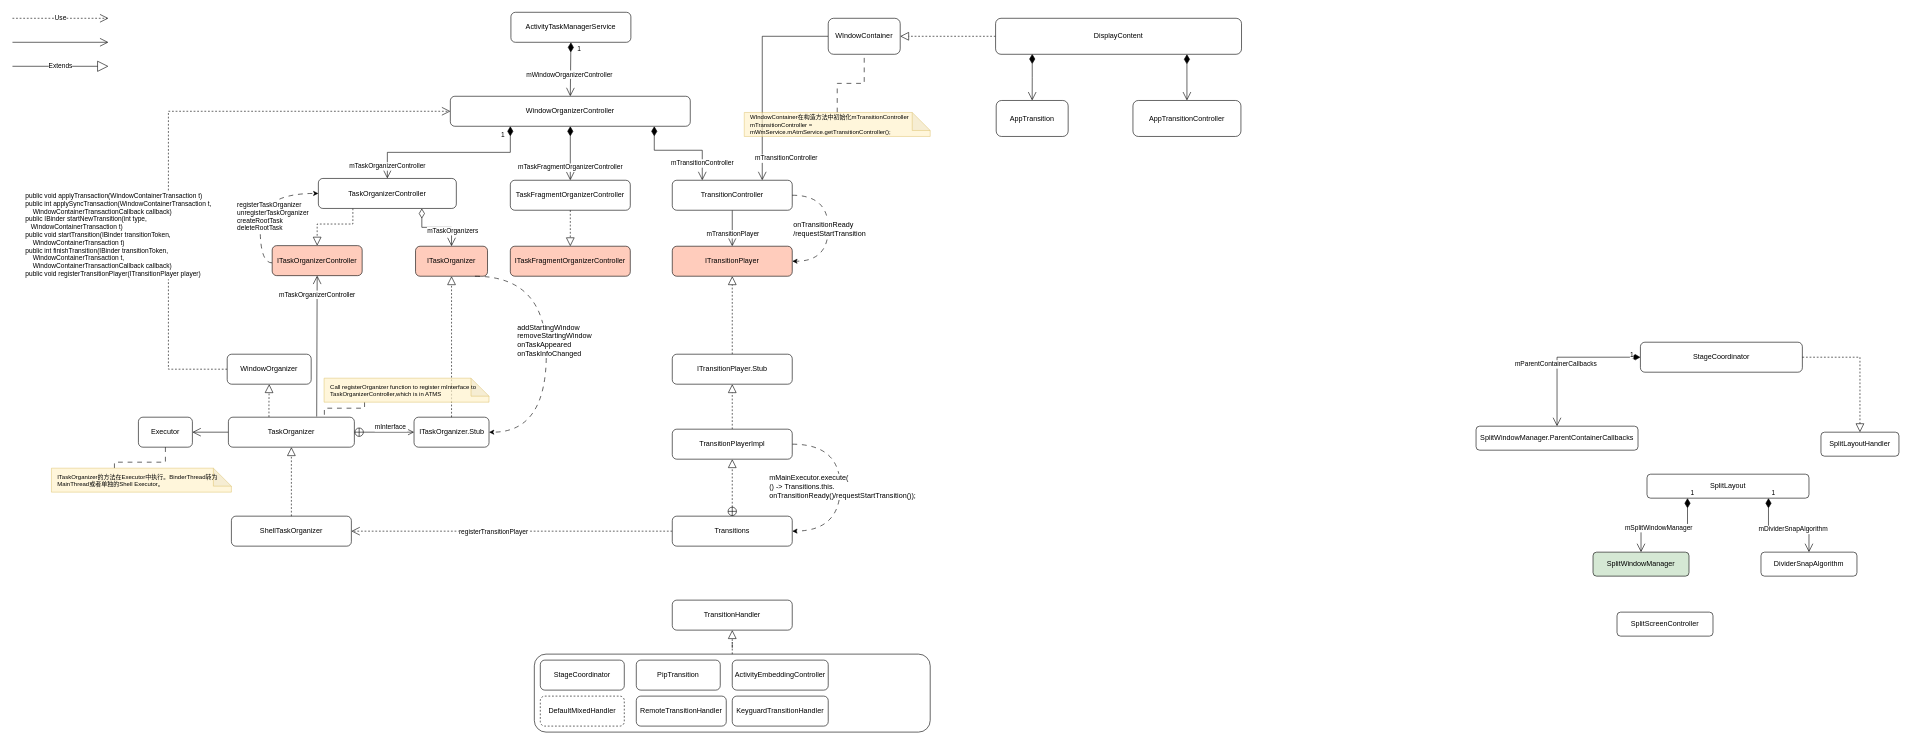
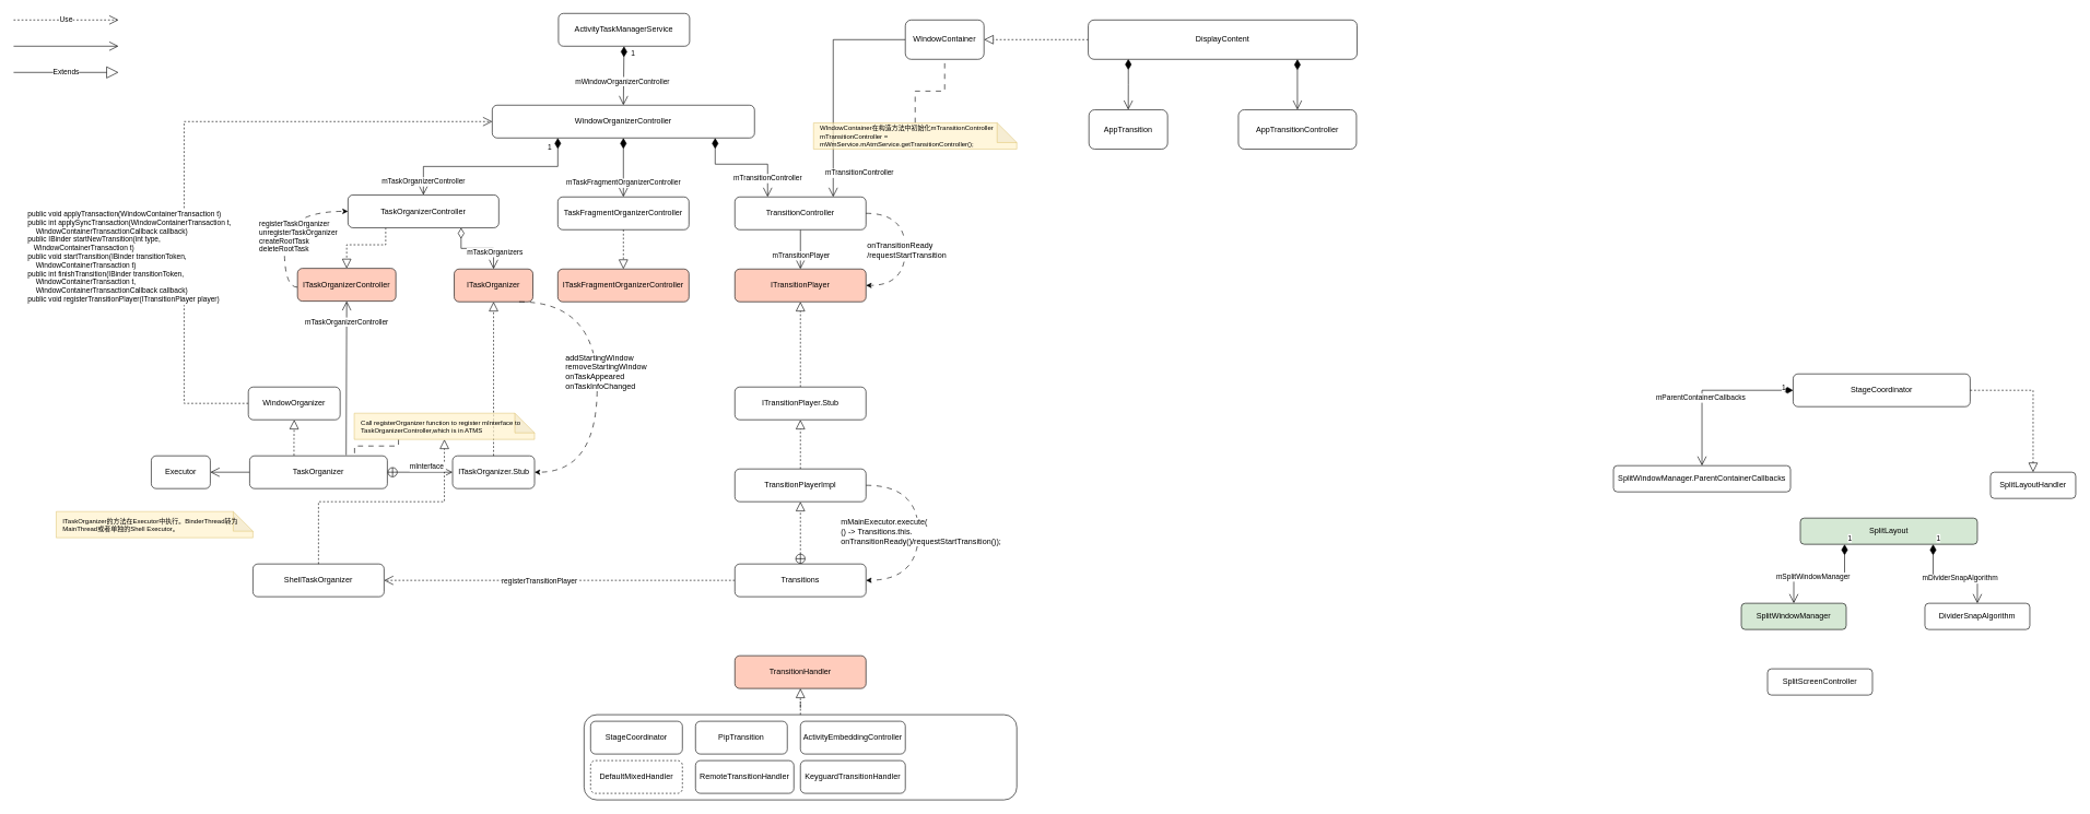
- <mxCell id="22" value="" style="endArrow=block;dashed=1;endFill=0;endSize=12;html=1;rounded=0;edgeStyle=orthogonalEdgeStyle;exitX=0.5;exitY=0;exitDx=0;exitDy=0;" parent="1" source="16" target="21" edge="1"><mxGeometry width="160" relative="1" as="geometry"><mxPoint x="535" y="800" as="sourcePoint" /><mxPoint x="611" y="1195" as="targetPoint" /></mxGeometry></mxCell>
+ <mxCell id="22" value="" style="endArrow=block;dashed=1;endFill=0;endSize=12;html=1;rounded=0;edgeStyle=orthogonalEdgeStyle;exitX=0.5;exitY=0;exitDx=0;exitDy=0;" parent="1" source="16" target="52" edge="1"><mxGeometry width="160" relative="1" as="geometry"><mxPoint x="535" y="800" as="sourcePoint" /><mxPoint x="611" y="1195" as="targetPoint" /></mxGeometry></mxCell>
- <mxCell id="54" style="edgeStyle=orthogonalEdgeStyle;rounded=0;orthogonalLoop=1;jettySize=auto;html=1;entryX=0.5;entryY=1;entryDx=0;entryDy=0;dashed=1;dashPattern=8 8;strokeColor=default;align=center;verticalAlign=middle;fontFamily=Helvetica;fontSize=11;fontColor=default;labelBackgroundColor=default;endArrow=none;endFill=0;" parent="1" source="55" target="53" edge="1"><mxGeometry relative="1" as="geometry"><Array as="points"><mxPoint x="190" y="770" /><mxPoint x="275" y="770" /></Array></mxGeometry></mxCell>
- <mxCell id="3" value="SplitLayout" style="rounded=1;whiteSpace=wrap;" parent="1" vertex="1"><mxGeometry x="2745" y="790" width="270" height="40" as="geometry" /></mxCell>
+ <mxCell id="3" value="SplitLayout" style="rounded=1;whiteSpace=wrap;fillColor=#d5e8d4;" parent="1" vertex="1"><mxGeometry x="2745" y="790" width="270" height="40" as="geometry" /></mxCell>
- <mxCell id="85" value="TransitionHandler" style="rounded=1;whiteSpace=wrap;" parent="77" vertex="1"><mxGeometry x="230" width="200" height="50" as="geometry" /></mxCell>
+ <mxCell id="85" value="TransitionHandler" style="rounded=1;whiteSpace=wrap;fillColor=#ffccbc;" parent="77" vertex="1"><mxGeometry x="230" width="200" height="50" as="geometry" /></mxCell>
